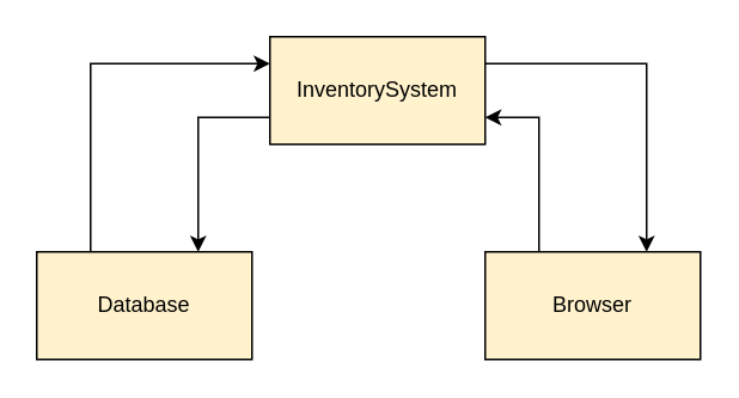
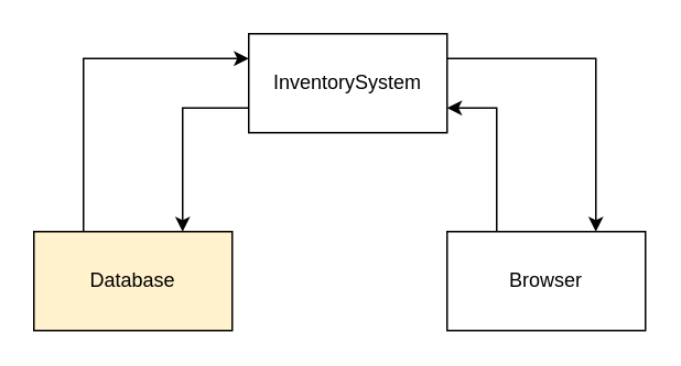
- <mxCell id="4" value="InventorySystem" style="rounded=0;whiteSpace=wrap;html=1;fillColor=#fff2cc;" vertex="1" parent="1"><mxGeometry x="150" y="20" width="120" height="60" as="geometry" /></mxCell>
+ <mxCell id="4" value="InventorySystem" style="rounded=0;whiteSpace=wrap;html=1;" vertex="1" parent="1"><mxGeometry x="150" y="20" width="120" height="60" as="geometry" /></mxCell>
- <mxCell id="8" value="Browser" style="rounded=0;whiteSpace=wrap;html=1;fillColor=#fff2cc;" vertex="1" parent="1"><mxGeometry x="270" y="140" width="120" height="60" as="geometry" /></mxCell>
+ <mxCell id="8" value="Browser" style="rounded=0;whiteSpace=wrap;html=1;" vertex="1" parent="1"><mxGeometry x="270" y="140" width="120" height="60" as="geometry" /></mxCell>
